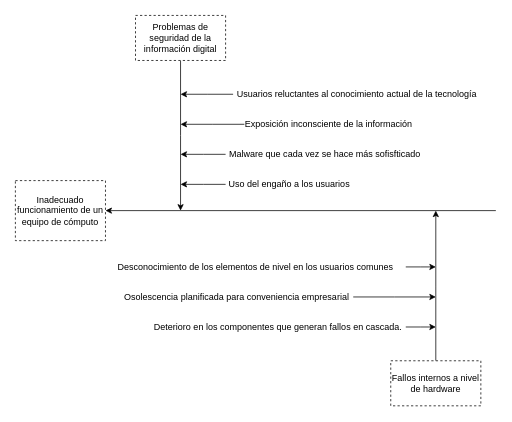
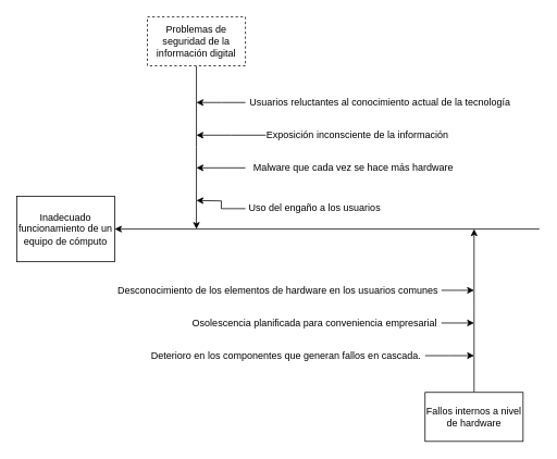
- <mxCell id="15" value="Usuarios reluctantes al conocimiento actual de la tecnología" style="text;html=1;align=center;verticalAlign=middle;whiteSpace=wrap;rounded=0;" parent="1" vertex="1"><mxGeometry x="310" y="110" width="330" height="30" as="geometry" /></mxCell>
+ <mxCell id="15" value="Usuarios reluctantes al conocimiento actual de la tecnología" style="text;html=1;align=center;verticalAlign=middle;whiteSpace=wrap;rounded=0;" parent="1" vertex="1"><mxGeometry x="300" y="110" width="330" height="30" as="geometry" /></mxCell>
- <mxCell id="11" value="Malware que cada vez se hace más sofisfticado" style="text;html=1;align=center;verticalAlign=middle;whiteSpace=wrap;rounded=0;" parent="1" vertex="1"><mxGeometry x="300" y="190" width="265" height="30" as="geometry" /></mxCell>
+ <mxCell id="11" value="Malware que cada vez se hace más hardware" style="text;html=1;align=center;verticalAlign=middle;whiteSpace=wrap;rounded=0;" parent="1" vertex="1"><mxGeometry x="300" y="190" width="265" height="30" as="geometry" /></mxCell>
- <mxCell id="13" value="Uso del engaño a los usuarios" style="text;html=1;align=center;verticalAlign=middle;whiteSpace=wrap;rounded=0;" parent="1" vertex="1"><mxGeometry x="300" y="230" width="170" height="30" as="geometry" /></mxCell>
+ <mxCell id="13" value="Uso del engaño a los usuarios" style="text;html=1;align=center;verticalAlign=middle;whiteSpace=wrap;rounded=0;" parent="1" vertex="1"><mxGeometry x="300" y="240" width="170" height="30" as="geometry" /></mxCell>
- <mxCell id="2" value="Inadecuado funcionamiento de un equipo de cómputo" style="rounded=0;whiteSpace=wrap;html=1;dashed=1;" parent="1" vertex="1"><mxGeometry x="20" y="240" width="120" height="80" as="geometry" /></mxCell>
+ <mxCell id="2" value="Inadecuado funcionamiento de un equipo de cómputo" style="rounded=0;whiteSpace=wrap;html=1;" parent="1" vertex="1"><mxGeometry x="20" y="240" width="120" height="80" as="geometry" /></mxCell>
- <mxCell id="17" value="Desconocimiento de los elementos de nivel en los usuarios comunes" style="text;html=1;align=center;verticalAlign=middle;whiteSpace=wrap;rounded=0;" parent="1" vertex="1"><mxGeometry x="140" y="340" width="400" height="30" as="geometry" /></mxCell>
+ <mxCell id="17" value="Desconocimiento de los elementos de hardware en los usuarios comunes" style="text;html=1;align=center;verticalAlign=middle;whiteSpace=wrap;rounded=0;" parent="1" vertex="1"><mxGeometry x="140" y="340" width="400" height="30" as="geometry" /></mxCell>
- <mxCell id="19" value="Osolescencia planificada para conveniencia empresarial" style="text;html=1;align=center;verticalAlign=middle;whiteSpace=wrap;rounded=0;" parent="1" vertex="1"><mxGeometry x="160" y="380" width="310" height="30" as="geometry" /></mxCell>
+ <mxCell id="19" value="Osolescencia planificada para conveniencia empresarial" style="text;html=1;align=center;verticalAlign=middle;whiteSpace=wrap;rounded=0;" parent="1" vertex="1"><mxGeometry x="230" y="380" width="310" height="30" as="geometry" /></mxCell>
- <mxCell id="21" value="Deterioro en los componentes que generan fallos en cascada." style="text;html=1;align=center;verticalAlign=middle;whiteSpace=wrap;rounded=0;" parent="1" vertex="1"><mxGeometry x="200" y="420" width="340" height="30" as="geometry" /></mxCell>
+ <mxCell id="21" value="Deterioro en los componentes que generan fallos en cascada." style="text;html=1;align=center;verticalAlign=middle;whiteSpace=wrap;rounded=0;" parent="1" vertex="1"><mxGeometry x="180" y="420" width="340" height="30" as="geometry" /></mxCell>
- <mxCell id="5" value="Fallos internos a nivel de hardware" style="rounded=0;whiteSpace=wrap;html=1;dashed=1;" parent="1" vertex="1"><mxGeometry x="520" y="480" width="120" height="60" as="geometry" /></mxCell>
+ <mxCell id="5" value="Fallos internos a nivel de hardware" style="rounded=0;whiteSpace=wrap;html=1;" parent="1" vertex="1"><mxGeometry x="520" y="480" width="120" height="60" as="geometry" /></mxCell>
